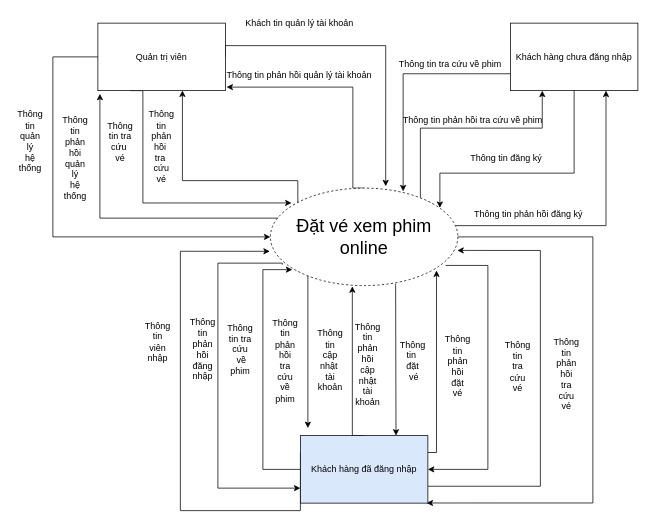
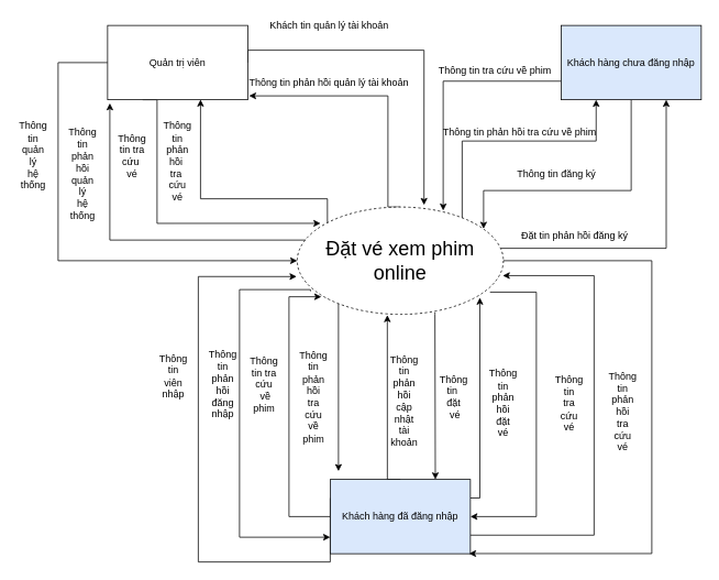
- <mxCell id="25" value="Khách hàng chưa đăng nhập" style="rounded=0;whiteSpace=wrap;html=1;" parent="1" vertex="1"><mxGeometry x="680" y="30" width="170" height="90" as="geometry" /></mxCell>
+ <mxCell id="25" value="Khách hàng chưa đăng nhập" style="rounded=0;whiteSpace=wrap;html=1;fillColor=#dae8fc;" parent="1" vertex="1"><mxGeometry x="680" y="30" width="170" height="90" as="geometry" /></mxCell>
- <mxCell id="29" value="Thông tin phản hồi đăng ký" style="text;html=1;resizable=0;points=[];autosize=1;align=left;verticalAlign=top;spacingTop=-4;" parent="1" vertex="1"><mxGeometry x="630" y="275" width="160" height="10" as="geometry" /></mxCell>
+ <mxCell id="29" value="Đặt tin phản hồi đăng ký" style="text;html=1;resizable=0;points=[];autosize=1;align=left;verticalAlign=top;spacingTop=-4;" parent="1" vertex="1"><mxGeometry x="630" y="275" width="160" height="10" as="geometry" /></mxCell>
- <mxCell id="40" value="Thông tin &lt;br&gt;cập nhật&amp;nbsp;&lt;br&gt;tài khoản&lt;br&gt;" style="text;html=1;strokeColor=none;fillColor=none;align=center;verticalAlign=middle;whiteSpace=wrap;rounded=0;" parent="1" vertex="1"><mxGeometry x="420" y="430" width="40" height="100" as="geometry" /></mxCell>
